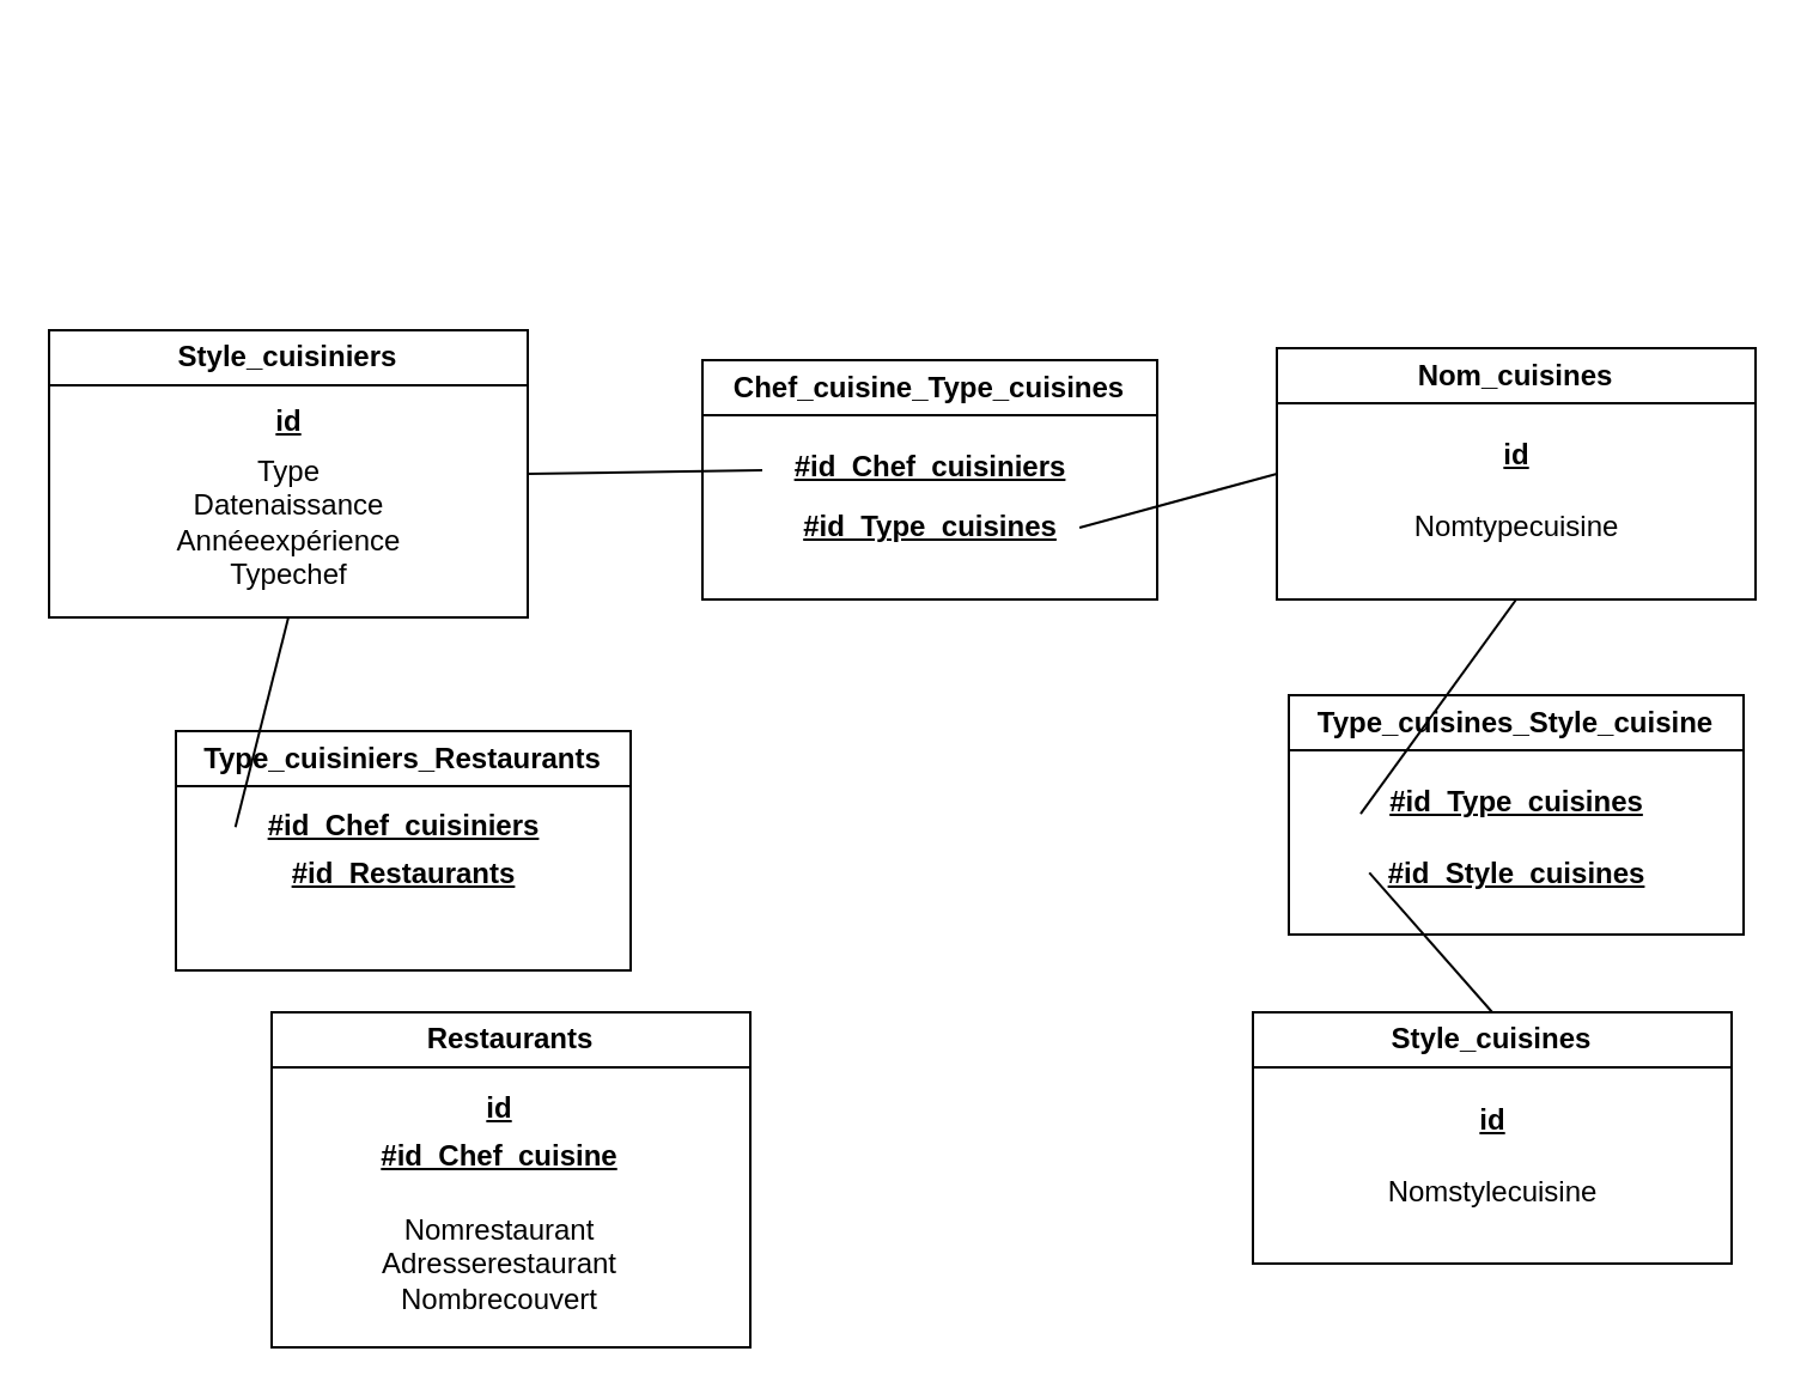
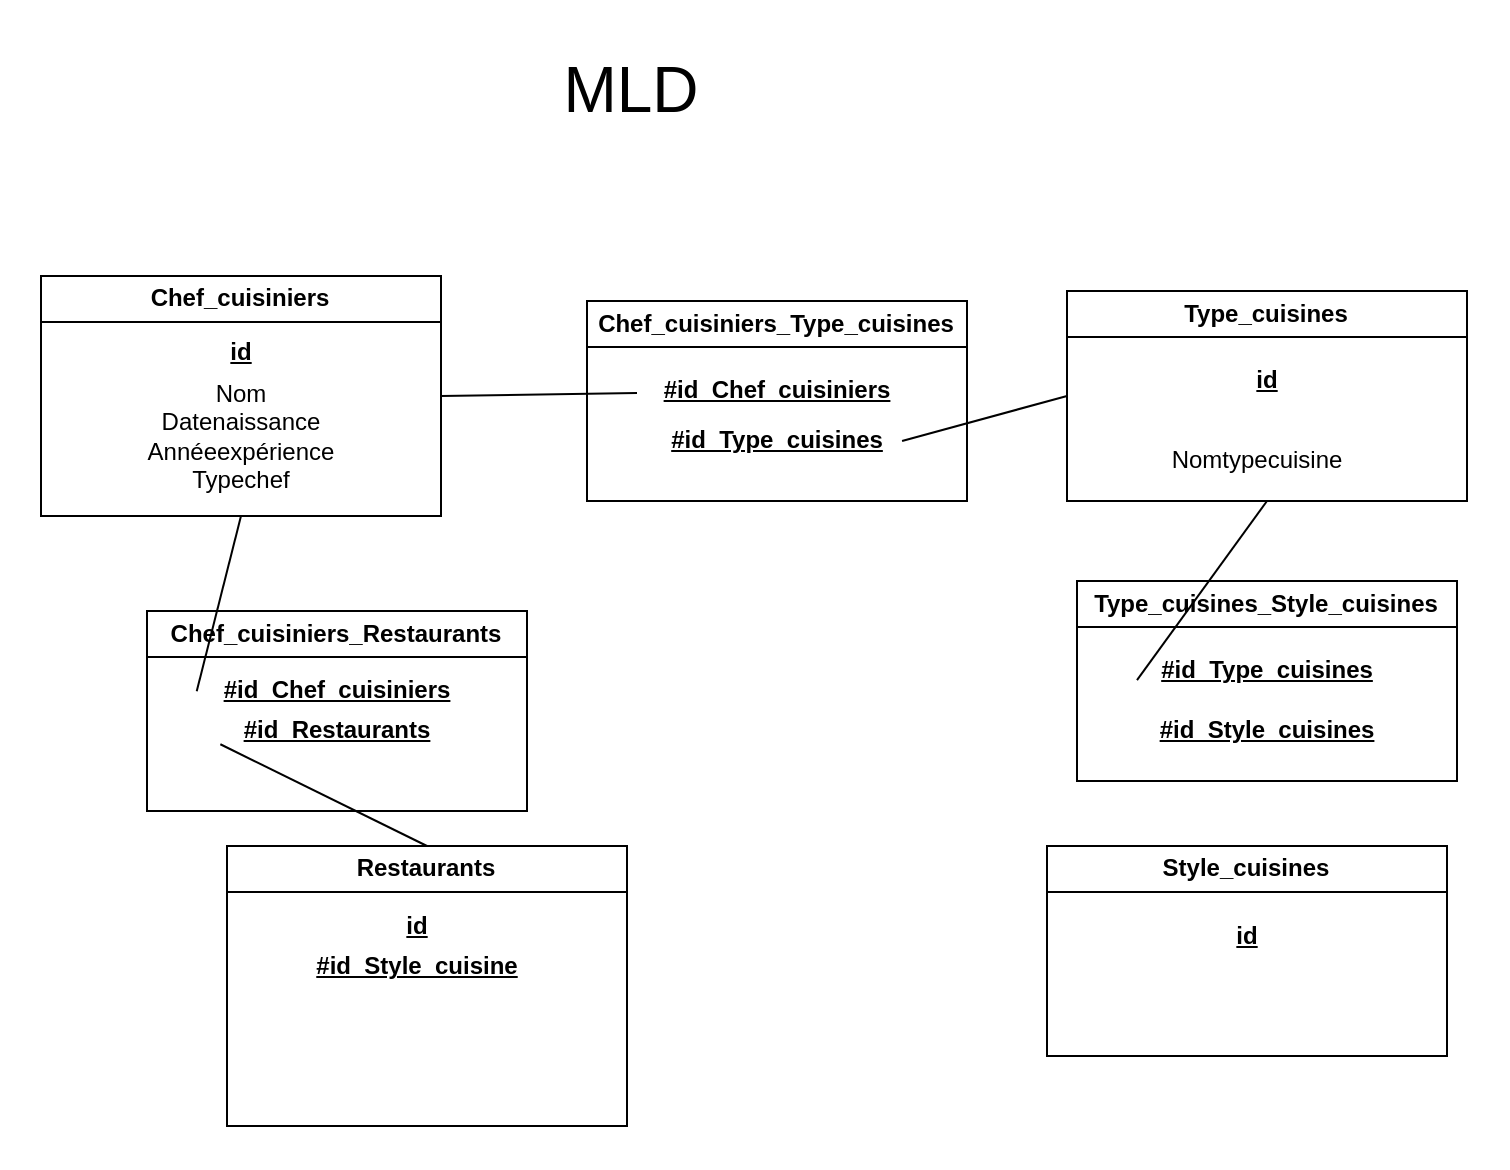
+ <mxCell id="2" value="&lt;font style=&quot;font-size: 32px;&quot;&gt;MLD&lt;/font&gt;" style="text;html=1;align=center;verticalAlign=middle;resizable=0;points=[];autosize=1;strokeColor=none;fillColor=none;" vertex="1" parent="1"><mxGeometry x="270" y="20" width="90" height="50" as="geometry" /></mxCell>
- <mxCell id="3" value="Style_cuisiniers" style="swimlane;whiteSpace=wrap;html=1;" vertex="1" parent="1"><mxGeometry x="20" y="137.5" width="200" height="120" as="geometry" /></mxCell>
+ <mxCell id="3" value="Chef_cuisiniers" style="swimlane;whiteSpace=wrap;html=1;" vertex="1" parent="1"><mxGeometry x="20" y="137.5" width="200" height="120" as="geometry" /></mxCell>
- <mxCell id="13" value="Nom_cuisines" style="swimlane;whiteSpace=wrap;html=1;" vertex="1" parent="1"><mxGeometry x="533" y="145" width="200" height="105" as="geometry" /></mxCell>
+ <mxCell id="13" value="Type_cuisines" style="swimlane;whiteSpace=wrap;html=1;" vertex="1" parent="1"><mxGeometry x="533" y="145" width="200" height="105" as="geometry" /></mxCell>
- <mxCell id="16" value="Chef_cuisine_Type_cuisines" style="swimlane;whiteSpace=wrap;html=1;" vertex="1" parent="1"><mxGeometry x="293" y="150" width="190" height="100" as="geometry" /></mxCell>
+ <mxCell id="16" value="Chef_cuisiniers_Type_cuisines" style="swimlane;whiteSpace=wrap;html=1;" vertex="1" parent="1"><mxGeometry x="293" y="150" width="190" height="100" as="geometry" /></mxCell>
- <mxCell id="5" value="Type&lt;div&gt;Datenaissance&lt;/div&gt;&lt;div&gt;Annéeexpérience&lt;/div&gt;&lt;div&gt;Typechef&lt;/div&gt;" style="text;html=1;align=center;verticalAlign=middle;resizable=0;points=[];autosize=1;strokeColor=none;fillColor=none;" vertex="1" parent="3"><mxGeometry x="40" y="45" width="120" height="70" as="geometry" /></mxCell>
+ <mxCell id="5" value="Nom&lt;div&gt;Datenaissance&lt;/div&gt;&lt;div&gt;Annéeexpérience&lt;/div&gt;&lt;div&gt;Typechef&lt;/div&gt;" style="text;html=1;align=center;verticalAlign=middle;resizable=0;points=[];autosize=1;strokeColor=none;fillColor=none;" vertex="1" parent="3"><mxGeometry x="40" y="45" width="120" height="70" as="geometry" /></mxCell>
- <mxCell id="15" value="Nomtypecuisine" style="text;html=1;align=center;verticalAlign=middle;resizable=0;points=[];autosize=1;strokeColor=none;fillColor=none;" vertex="1" parent="13"><mxGeometry x="45" y="60" width="110" height="30" as="geometry" /></mxCell>
+ <mxCell id="15" value="Nomtypecuisine" style="text;html=1;align=center;verticalAlign=middle;resizable=0;points=[];autosize=1;strokeColor=none;fillColor=none;" vertex="1" parent="13"><mxGeometry x="40" y="70" width="110" height="30" as="geometry" /></mxCell>
- <mxCell id="21" value="Type_cuisines_Style_cuisine" style="swimlane;whiteSpace=wrap;html=1;" vertex="1" parent="1"><mxGeometry x="538" y="290" width="190" height="100" as="geometry" /></mxCell>
+ <mxCell id="21" value="Type_cuisines_Style_cuisines" style="swimlane;whiteSpace=wrap;html=1;" vertex="1" parent="1"><mxGeometry x="538" y="290" width="190" height="100" as="geometry" /></mxCell>
- <mxCell id="26" value="Type_cuisiniers_Restaurants" style="swimlane;whiteSpace=wrap;html=1;" vertex="1" parent="1"><mxGeometry x="73" y="305" width="190" height="100" as="geometry" /></mxCell>
+ <mxCell id="26" value="Chef_cuisiniers_Restaurants" style="swimlane;whiteSpace=wrap;html=1;" vertex="1" parent="1"><mxGeometry x="73" y="305" width="190" height="100" as="geometry" /></mxCell>
+ <mxCell id="29" value="" style="endArrow=none;html=1;rounded=0;entryX=0.5;entryY=0;entryDx=0;entryDy=0;exitX=0.014;exitY=0.721;exitDx=0;exitDy=0;exitPerimeter=0;" edge="1" parent="1" source="28" target="9"><mxGeometry width="50" height="50" relative="1" as="geometry"><mxPoint x="33" y="490" as="sourcePoint" /><mxPoint x="83" y="440" as="targetPoint" /></mxGeometry></mxCell>
- <mxCell id="25" value="" style="endArrow=none;html=1;rounded=0;entryX=0.028;entryY=0.472;entryDx=0;entryDy=0;entryPerimeter=0;exitX=0.5;exitY=0;exitDx=0;exitDy=0;" edge="1" parent="1" source="6" target="23"><mxGeometry width="50" height="50" relative="1" as="geometry"><mxPoint x="403" y="380" as="sourcePoint" /><mxPoint x="453" y="330" as="targetPoint" /></mxGeometry></mxCell>
- <mxCell id="10" value="&lt;div&gt;&lt;b&gt;&lt;u&gt;#id_Chef_cuisine&lt;/u&gt;&lt;/b&gt;&lt;/div&gt;" style="text;html=1;align=center;verticalAlign=middle;resizable=0;points=[];autosize=1;strokeColor=none;fillColor=none;" vertex="1" parent="9"><mxGeometry x="35" y="45" width="120" height="30" as="geometry" /></mxCell>
+ <mxCell id="10" value="&lt;div&gt;&lt;b&gt;&lt;u&gt;#id_Style_cuisine&lt;/u&gt;&lt;/b&gt;&lt;/div&gt;" style="text;html=1;align=center;verticalAlign=middle;resizable=0;points=[];autosize=1;strokeColor=none;fillColor=none;" vertex="1" parent="9"><mxGeometry x="35" y="45" width="120" height="30" as="geometry" /></mxCell>
- <mxCell id="8" value="Nomstylecuisine" style="text;html=1;align=center;verticalAlign=middle;resizable=0;points=[];autosize=1;strokeColor=none;fillColor=none;" vertex="1" parent="6"><mxGeometry x="45" y="60" width="110" height="30" as="geometry" /></mxCell>
- <mxCell id="11" value="Nomrestaurant&lt;div&gt;Adresserestaurant&lt;/div&gt;&lt;div&gt;Nombrecouvert&lt;/div&gt;" style="text;html=1;align=center;verticalAlign=middle;resizable=0;points=[];autosize=1;strokeColor=none;fillColor=none;" vertex="1" parent="9"><mxGeometry x="35" y="75" width="120" height="60" as="geometry" /></mxCell>
